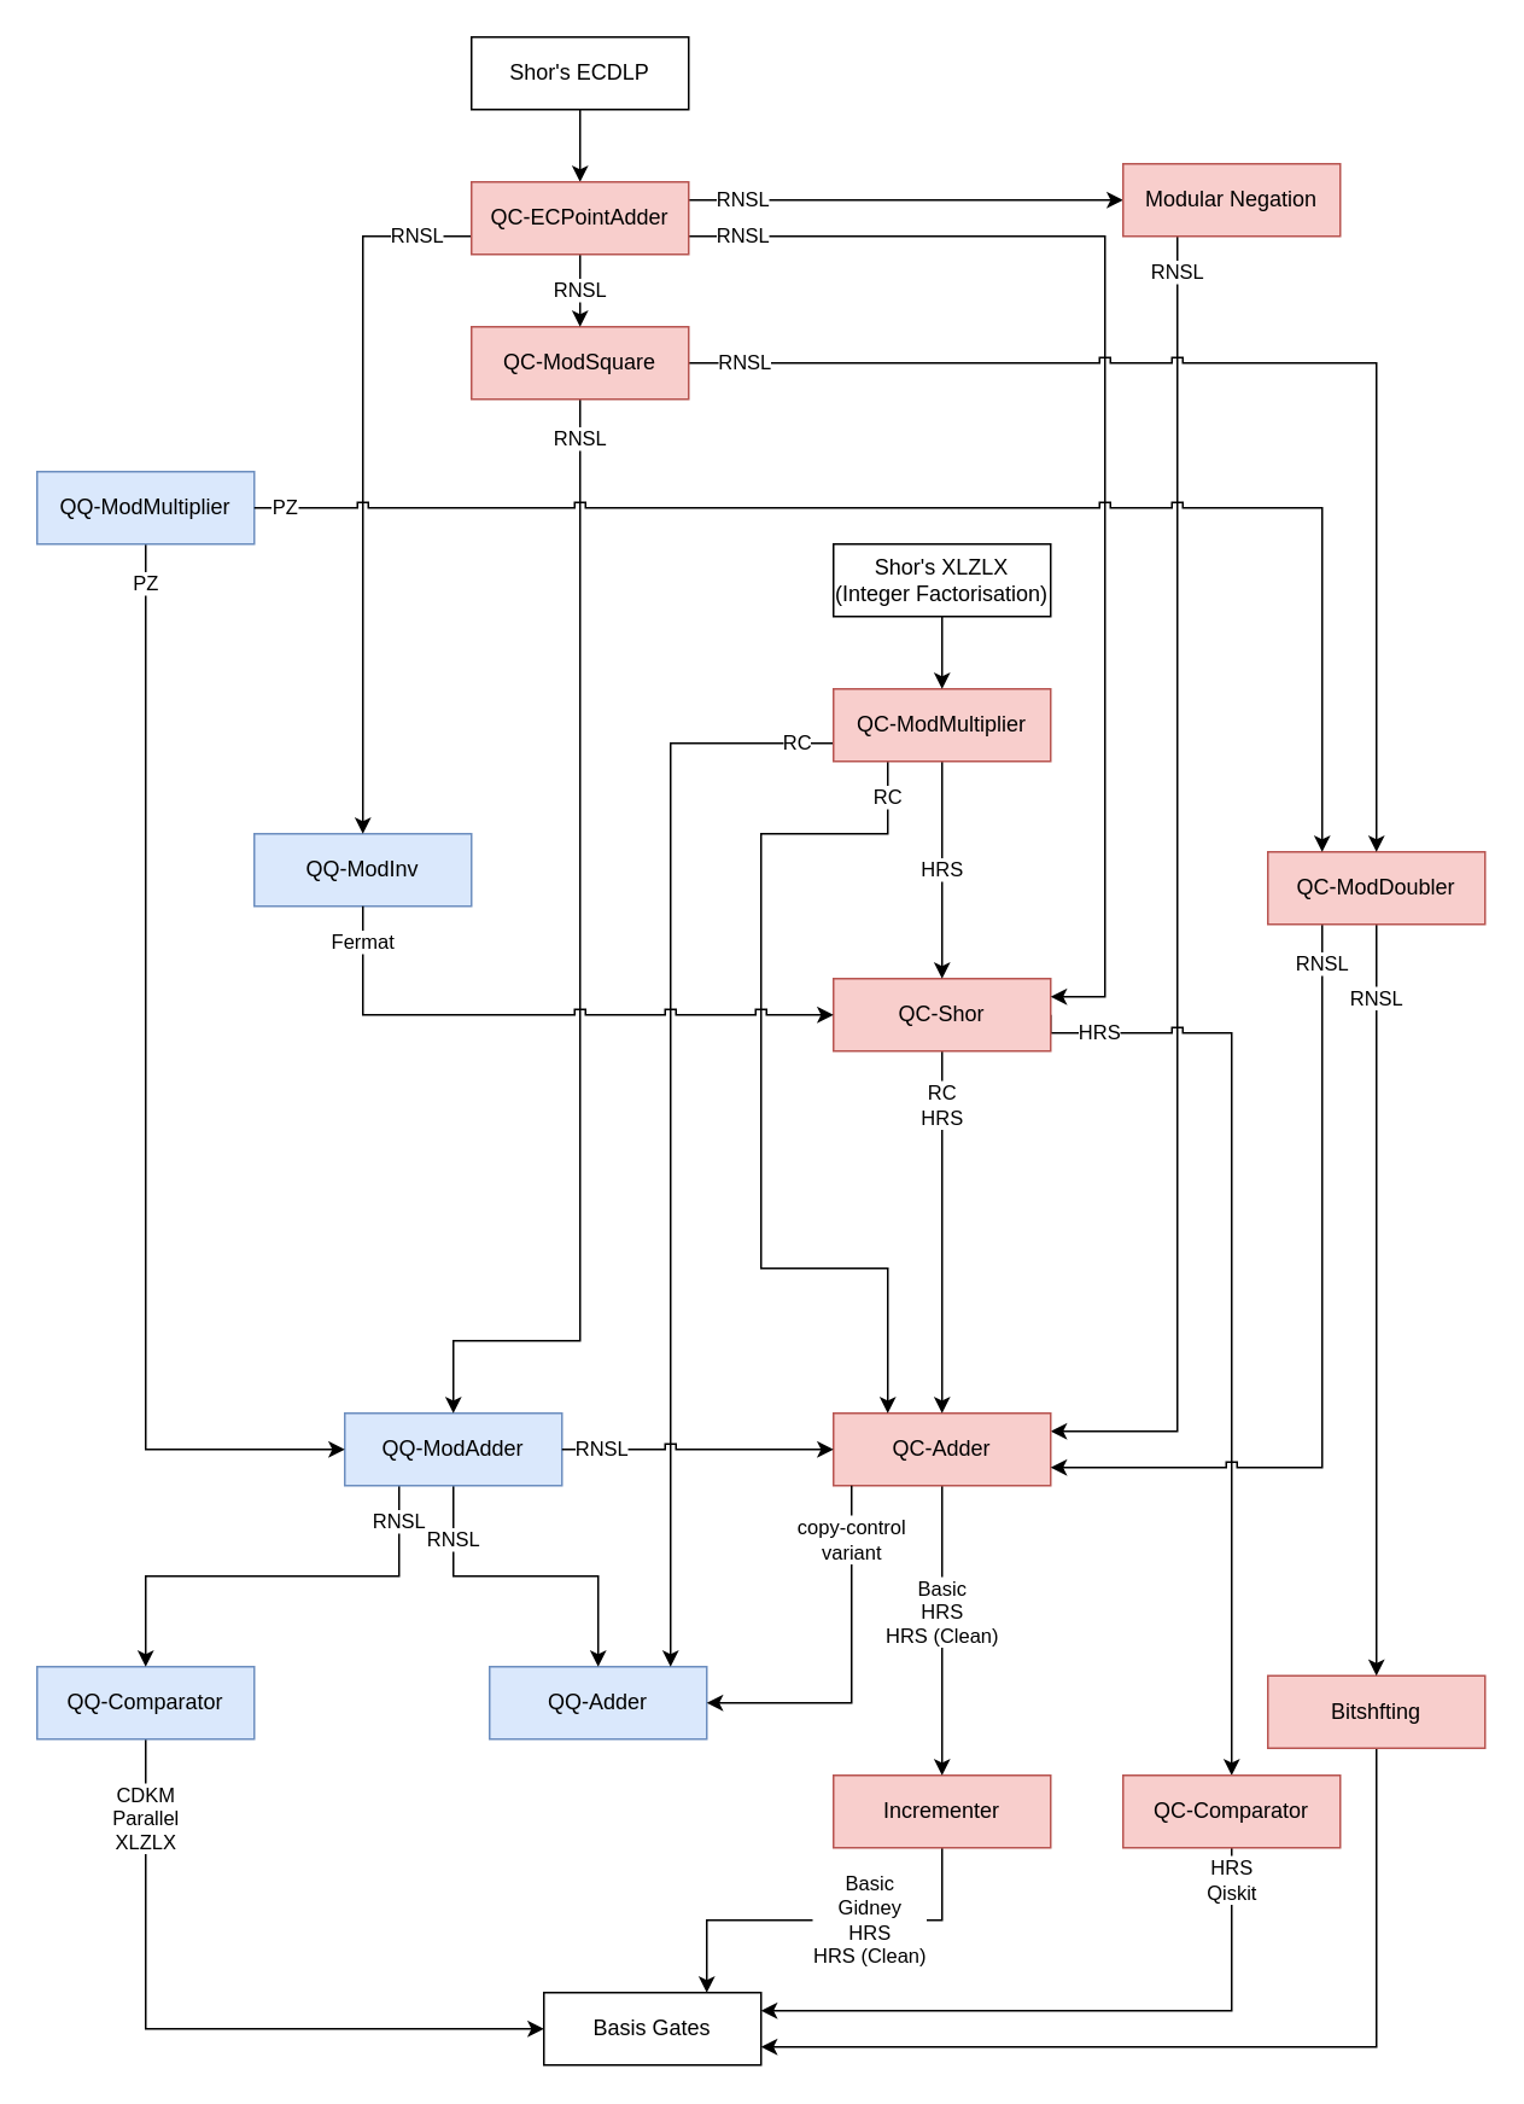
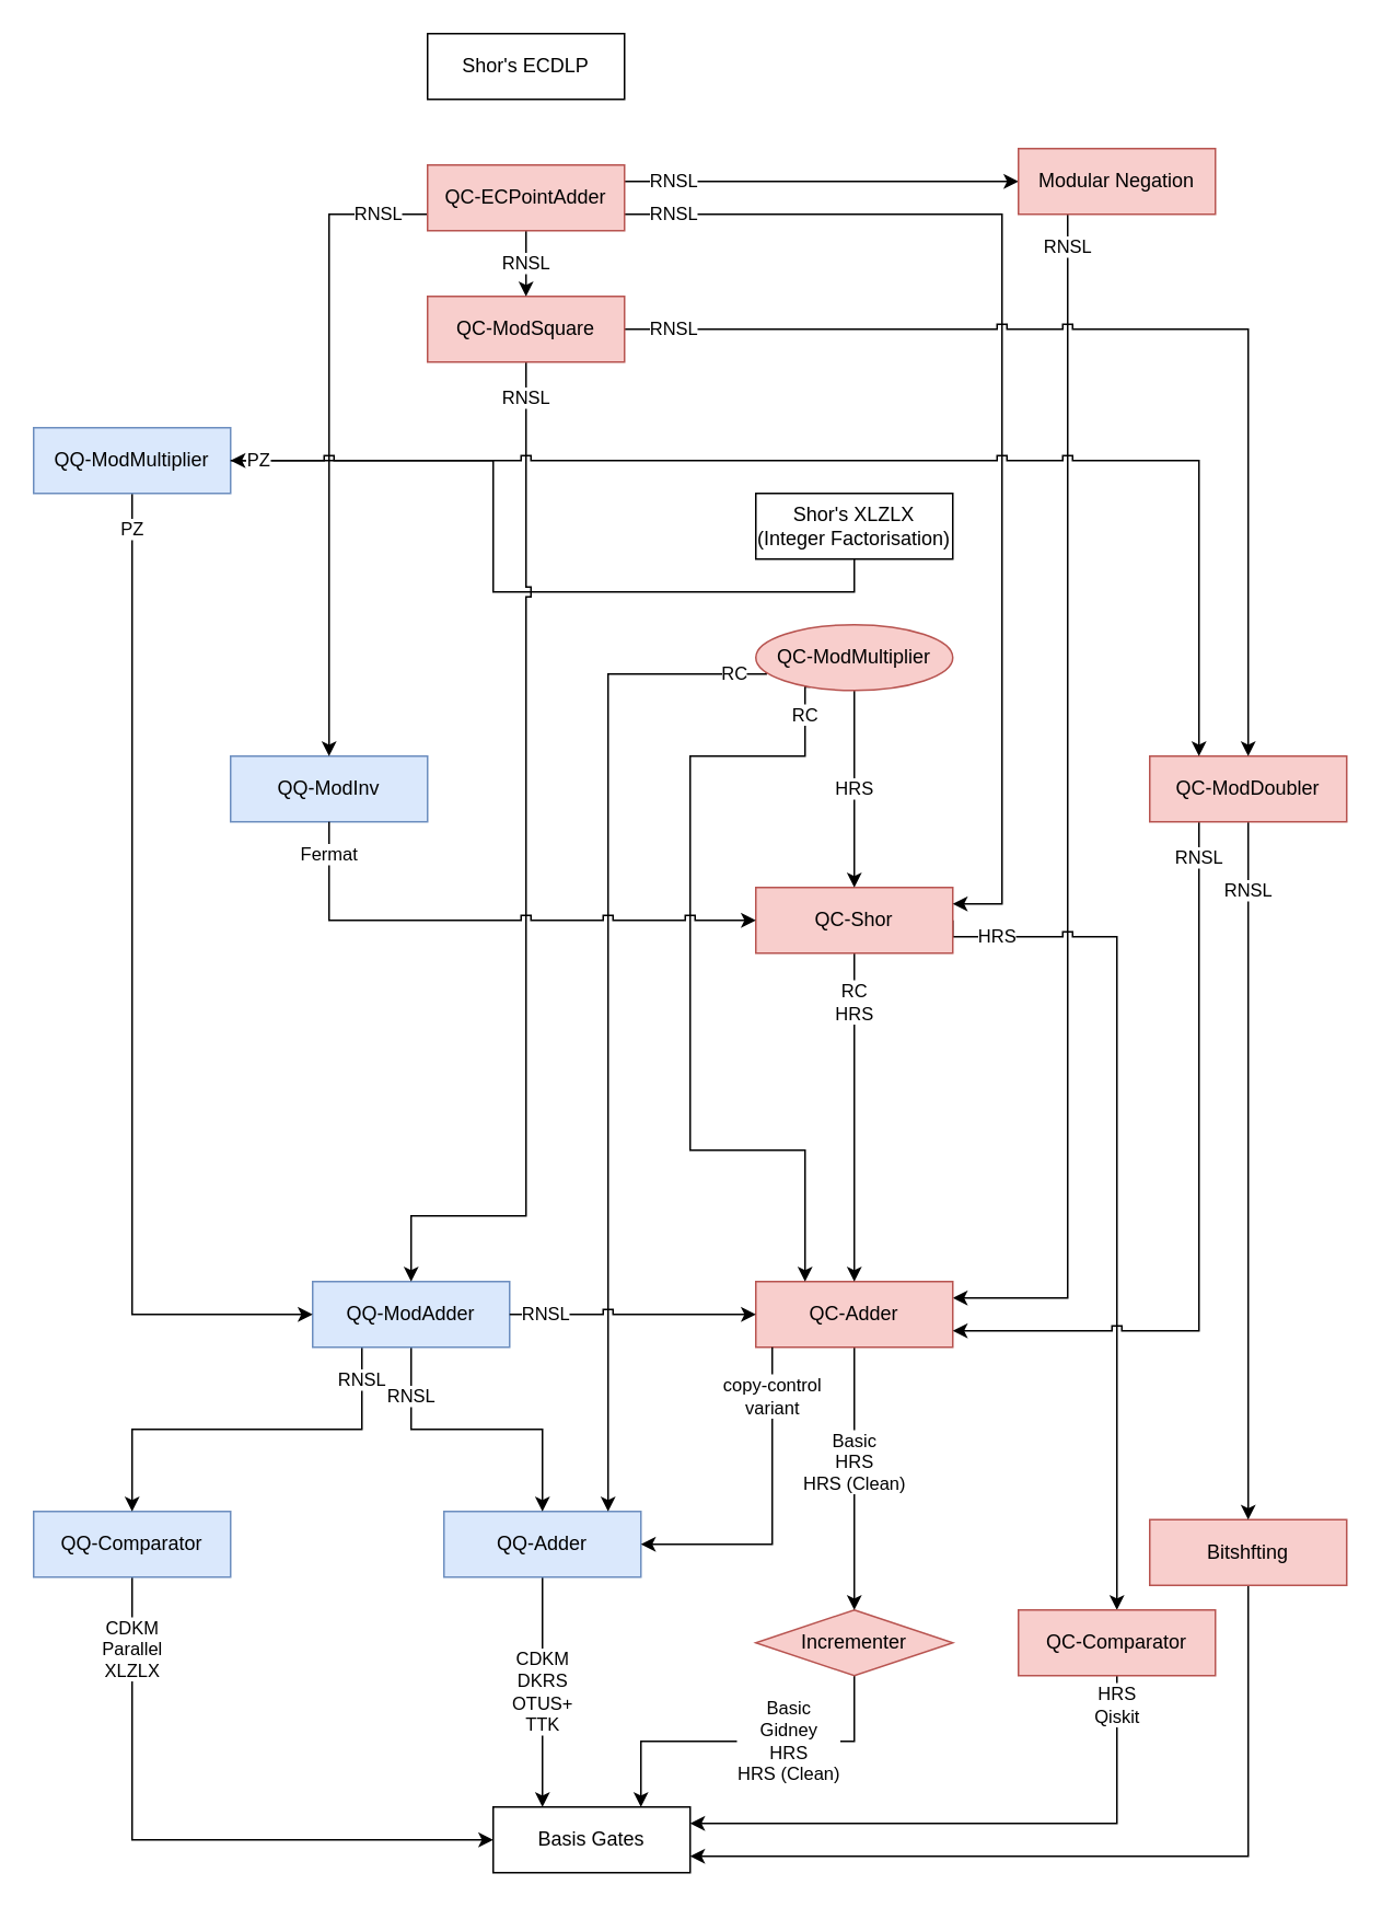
- <mxCell id="33" style="edgeStyle=orthogonalEdgeStyle;rounded=0;orthogonalLoop=1;jettySize=auto;html=1;exitX=0.5;exitY=1;exitDx=0;exitDy=0;entryX=0.5;entryY=0;entryDx=0;entryDy=0;" edge="1" parent="1" source="35" target="47"><mxGeometry relative="1" as="geometry" /></mxCell>
- <mxCell id="31" style="edgeStyle=orthogonalEdgeStyle;rounded=0;orthogonalLoop=1;jettySize=auto;html=1;exitX=0.5;exitY=1;exitDx=0;exitDy=0;entryX=0.5;entryY=0;entryDx=0;entryDy=0;" edge="1" parent="1" source="32" target="30"><mxGeometry relative="1" as="geometry" /></mxCell>
+ <mxCell id="31" style="edgeStyle=orthogonalEdgeStyle;rounded=0;orthogonalLoop=1;jettySize=auto;html=1;exitX=0.5;exitY=1;exitDx=0;exitDy=0;" edge="1" parent="1" source="32" target="44"><mxGeometry relative="1" as="geometry" /></mxCell>
- <mxCell id="30" value="QC-ModMultiplier" style="rounded=0;whiteSpace=wrap;html=1;fillColor=#f8cecc;strokeColor=#b85450;" vertex="1" parent="1"><mxGeometry x="460" y="380" width="120" height="40" as="geometry" /></mxCell>
+ <mxCell id="30" value="QC-ModMultiplier" style="ellipse;whiteSpace=wrap;html=1;fillColor=#f8cecc;strokeColor=#b85450;" vertex="1" parent="1"><mxGeometry x="460" y="380" width="120" height="40" as="geometry" /></mxCell>
- <mxCell id="26" value="QC-ModDoubler" style="rounded=0;whiteSpace=wrap;html=1;fillColor=#f8cecc;strokeColor=#b85450;" vertex="1" parent="1"><mxGeometry x="700" y="470" width="120" height="40" as="geometry" /></mxCell>
+ <mxCell id="26" value="QC-ModDoubler" style="rounded=0;whiteSpace=wrap;html=1;fillColor=#f8cecc;strokeColor=#b85450;" vertex="1" parent="1"><mxGeometry x="700" y="460" width="120" height="40" as="geometry" /></mxCell>
+ <mxCell id="9" value="CDKM&lt;br&gt;DKRS&lt;br&gt;OTUS+&lt;br&gt;TTK" style="edgeStyle=orthogonalEdgeStyle;rounded=0;orthogonalLoop=1;jettySize=auto;html=1;exitX=0.5;exitY=1;exitDx=0;exitDy=0;entryX=0.25;entryY=0;entryDx=0;entryDy=0;" edge="1" parent="1" source="10" target="8"><mxGeometry relative="1" as="geometry" /></mxCell>
- <mxCell id="5" value="Incrementer" style="rounded=0;whiteSpace=wrap;html=1;fillColor=#f8cecc;strokeColor=#b85450;" vertex="1" parent="1"><mxGeometry x="460" y="980" width="120" height="40" as="geometry" /></mxCell>
+ <mxCell id="5" value="Incrementer" style="rhombus;whiteSpace=wrap;html=1;fillColor=#f8cecc;strokeColor=#b85450;" vertex="1" parent="1"><mxGeometry x="460" y="980" width="120" height="40" as="geometry" /></mxCell>
